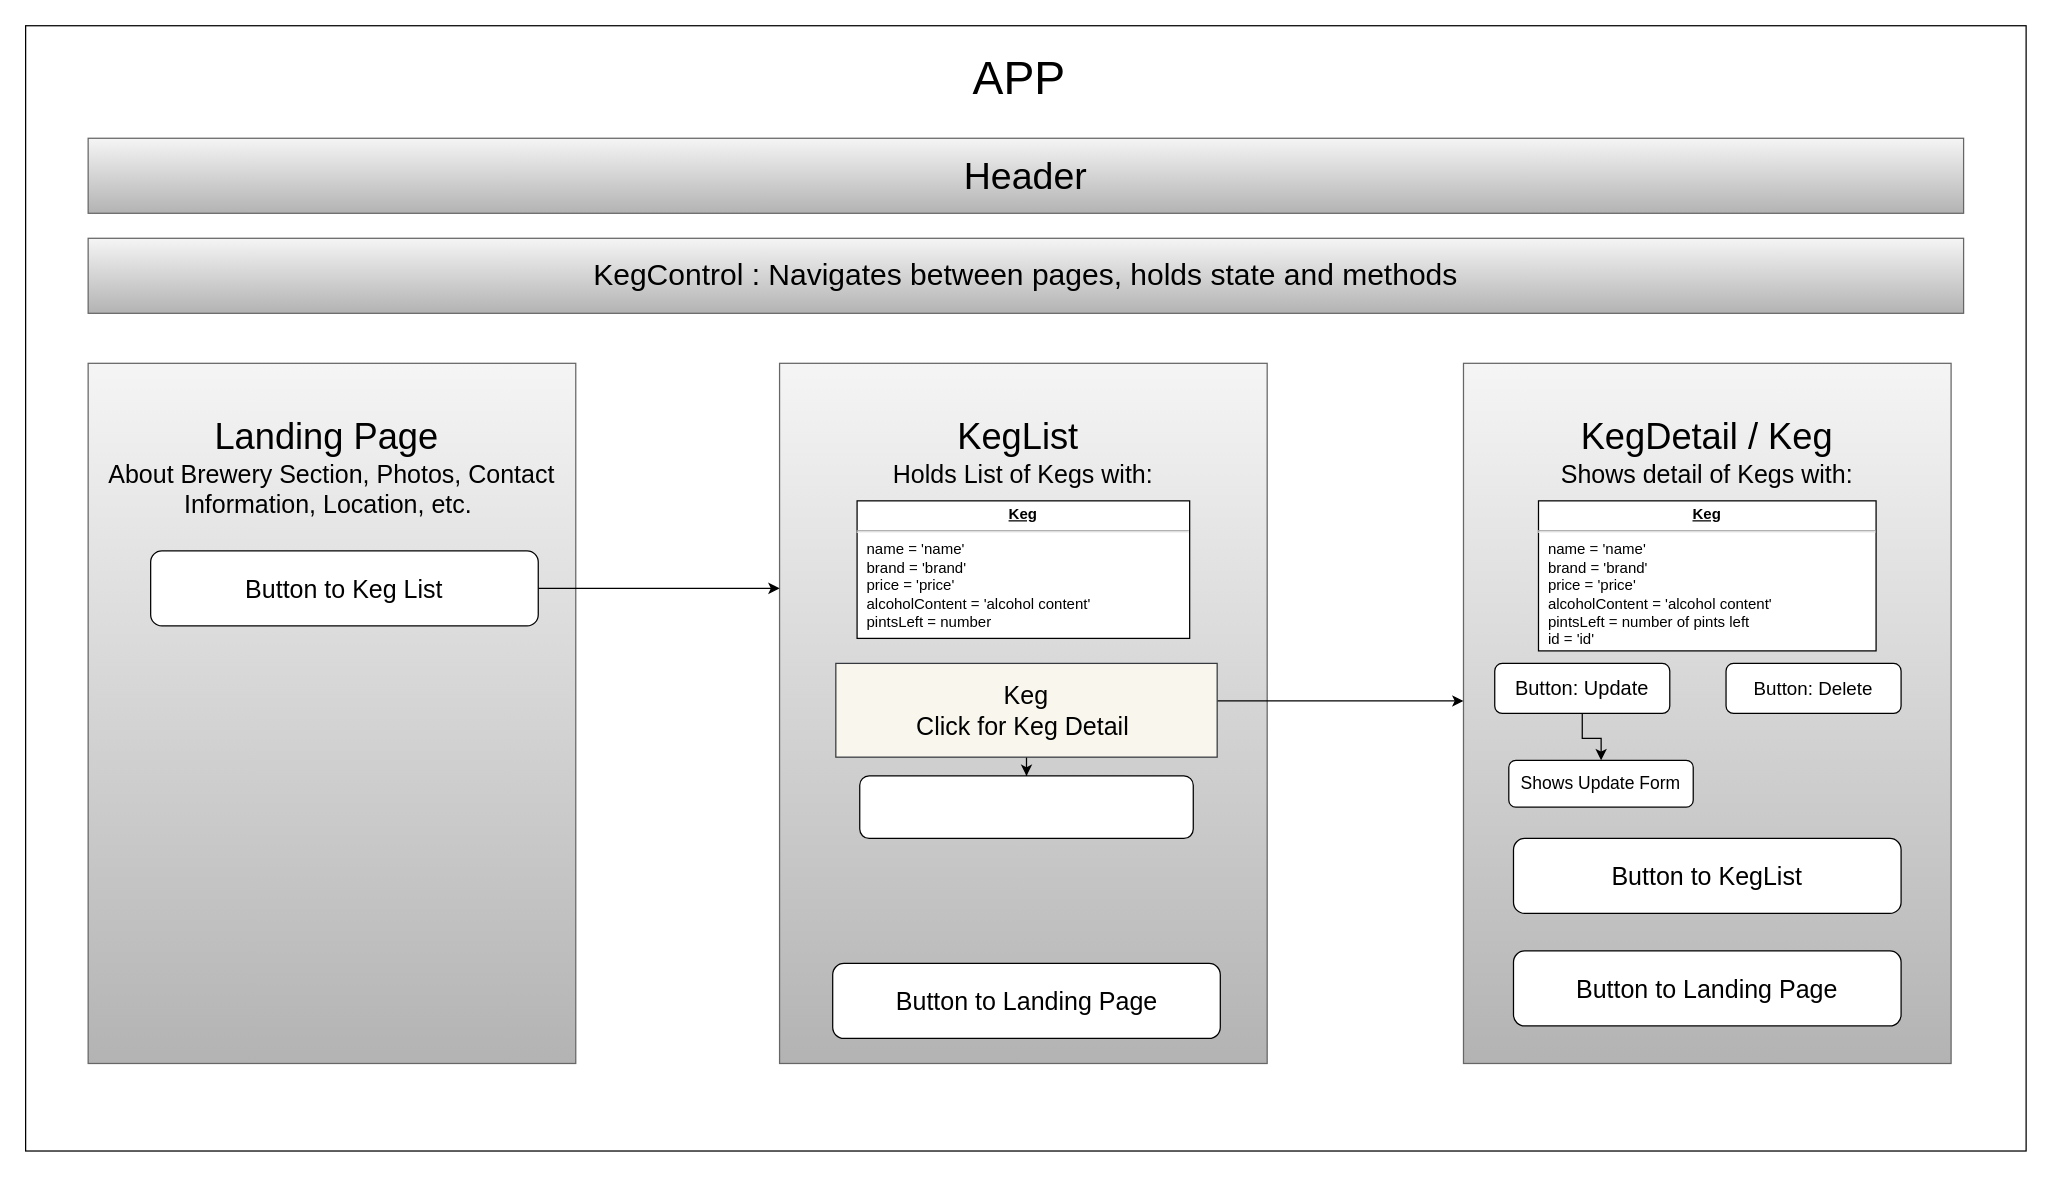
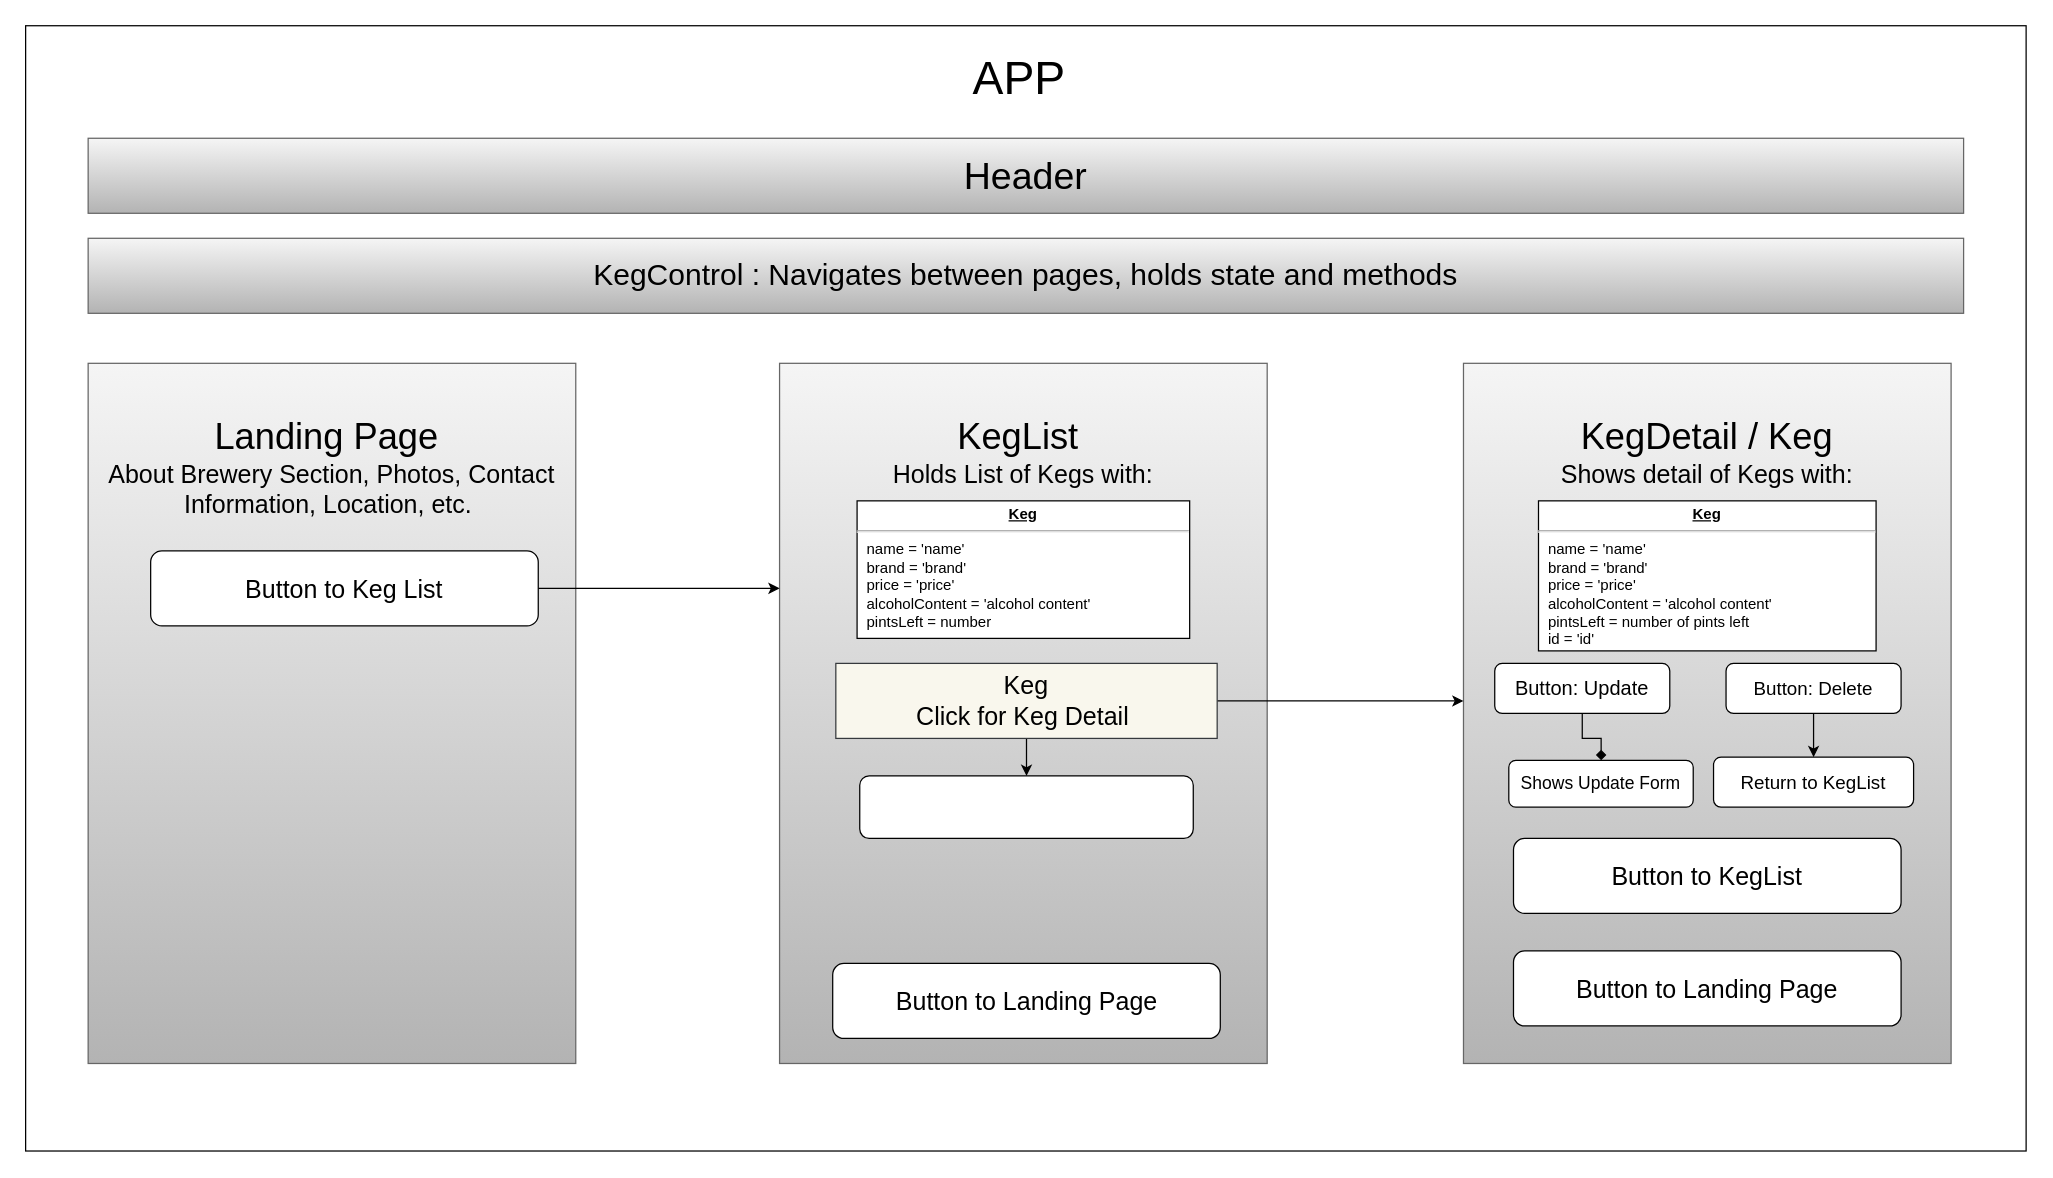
- <mxCell id="13" value="&lt;font color=&quot;#000000&quot;&gt;&lt;span style=&quot;font-family: &amp;#34;helvetica&amp;#34; ; font-size: 20px ; font-style: normal ; font-weight: 400 ; letter-spacing: normal ; text-align: center ; text-indent: 0px ; text-transform: none ; word-spacing: 0px ; float: none ; display: inline&quot;&gt;Keg&lt;/span&gt;&lt;br style=&quot;font-family: &amp;#34;helvetica&amp;#34; ; font-size: 20px ; font-style: normal ; font-weight: 400 ; letter-spacing: normal ; text-align: center ; text-indent: 0px ; text-transform: none ; word-spacing: 0px&quot;&gt;&lt;/font&gt;&lt;span style=&quot;font-family: &amp;#34;helvetica&amp;#34; ; font-size: 20px ; font-style: normal ; font-weight: 400 ; letter-spacing: normal ; text-align: center ; text-indent: 0px ; text-transform: none ; word-spacing: 0px ; float: none ; display: inline&quot;&gt;&lt;font color=&quot;#000000&quot;&gt;Click for Keg Detail&amp;nbsp;&lt;/font&gt;&lt;/span&gt;" style="rounded=0;whiteSpace=wrap;html=1;fontSize=18;fillColor=#f9f7ed;strokeColor=#36393d;" vertex="1" parent="1"><mxGeometry x="668" y="530" width="305" height="75" as="geometry" /></mxCell>
+ <mxCell id="13" value="&lt;font color=&quot;#000000&quot;&gt;&lt;span style=&quot;font-family: &amp;#34;helvetica&amp;#34; ; font-size: 20px ; font-style: normal ; font-weight: 400 ; letter-spacing: normal ; text-align: center ; text-indent: 0px ; text-transform: none ; word-spacing: 0px ; float: none ; display: inline&quot;&gt;Keg&lt;/span&gt;&lt;br style=&quot;font-family: &amp;#34;helvetica&amp;#34; ; font-size: 20px ; font-style: normal ; font-weight: 400 ; letter-spacing: normal ; text-align: center ; text-indent: 0px ; text-transform: none ; word-spacing: 0px&quot;&gt;&lt;/font&gt;&lt;span style=&quot;font-family: &amp;#34;helvetica&amp;#34; ; font-size: 20px ; font-style: normal ; font-weight: 400 ; letter-spacing: normal ; text-align: center ; text-indent: 0px ; text-transform: none ; word-spacing: 0px ; float: none ; display: inline&quot;&gt;&lt;font color=&quot;#000000&quot;&gt;Click for Keg Detail&amp;nbsp;&lt;/font&gt;&lt;/span&gt;" style="rounded=0;whiteSpace=wrap;html=1;fontSize=18;fillColor=#f9f7ed;strokeColor=#36393d;" vertex="1" parent="1"><mxGeometry x="668" y="530" width="305" height="60" as="geometry" /></mxCell>
+ <mxCell id="21" value="" style="edgeStyle=orthogonalEdgeStyle;rounded=0;orthogonalLoop=1;jettySize=auto;html=1;labelBackgroundColor=none;fontSize=18;fontColor=#000000;" edge="1" parent="1" source="22" target="23"><mxGeometry relative="1" as="geometry" /></mxCell>
- <mxCell id="18" value="" style="edgeStyle=orthogonalEdgeStyle;rounded=0;orthogonalLoop=1;jettySize=auto;html=1;labelBackgroundColor=none;fontSize=18;fontColor=#000000;" edge="1" parent="1" source="19" target="20"><mxGeometry relative="1" as="geometry" /></mxCell>
+ <mxCell id="18" value="" style="edgeStyle=orthogonalEdgeStyle;rounded=0;orthogonalLoop=1;jettySize=auto;html=1;labelBackgroundColor=none;fontSize=18;fontColor=#000000;endArrow=diamond;" edge="1" parent="1" source="19" target="20"><mxGeometry relative="1" as="geometry" /></mxCell>
+ <mxCell id="23" value="&lt;font style=&quot;font-size: 15px&quot;&gt;Return to KegList&lt;/font&gt;" style="rounded=1;whiteSpace=wrap;html=1;verticalAlign=middle;align=center;" vertex="1" parent="1"><mxGeometry x="1370" y="605" width="160" height="40" as="geometry" /></mxCell>
